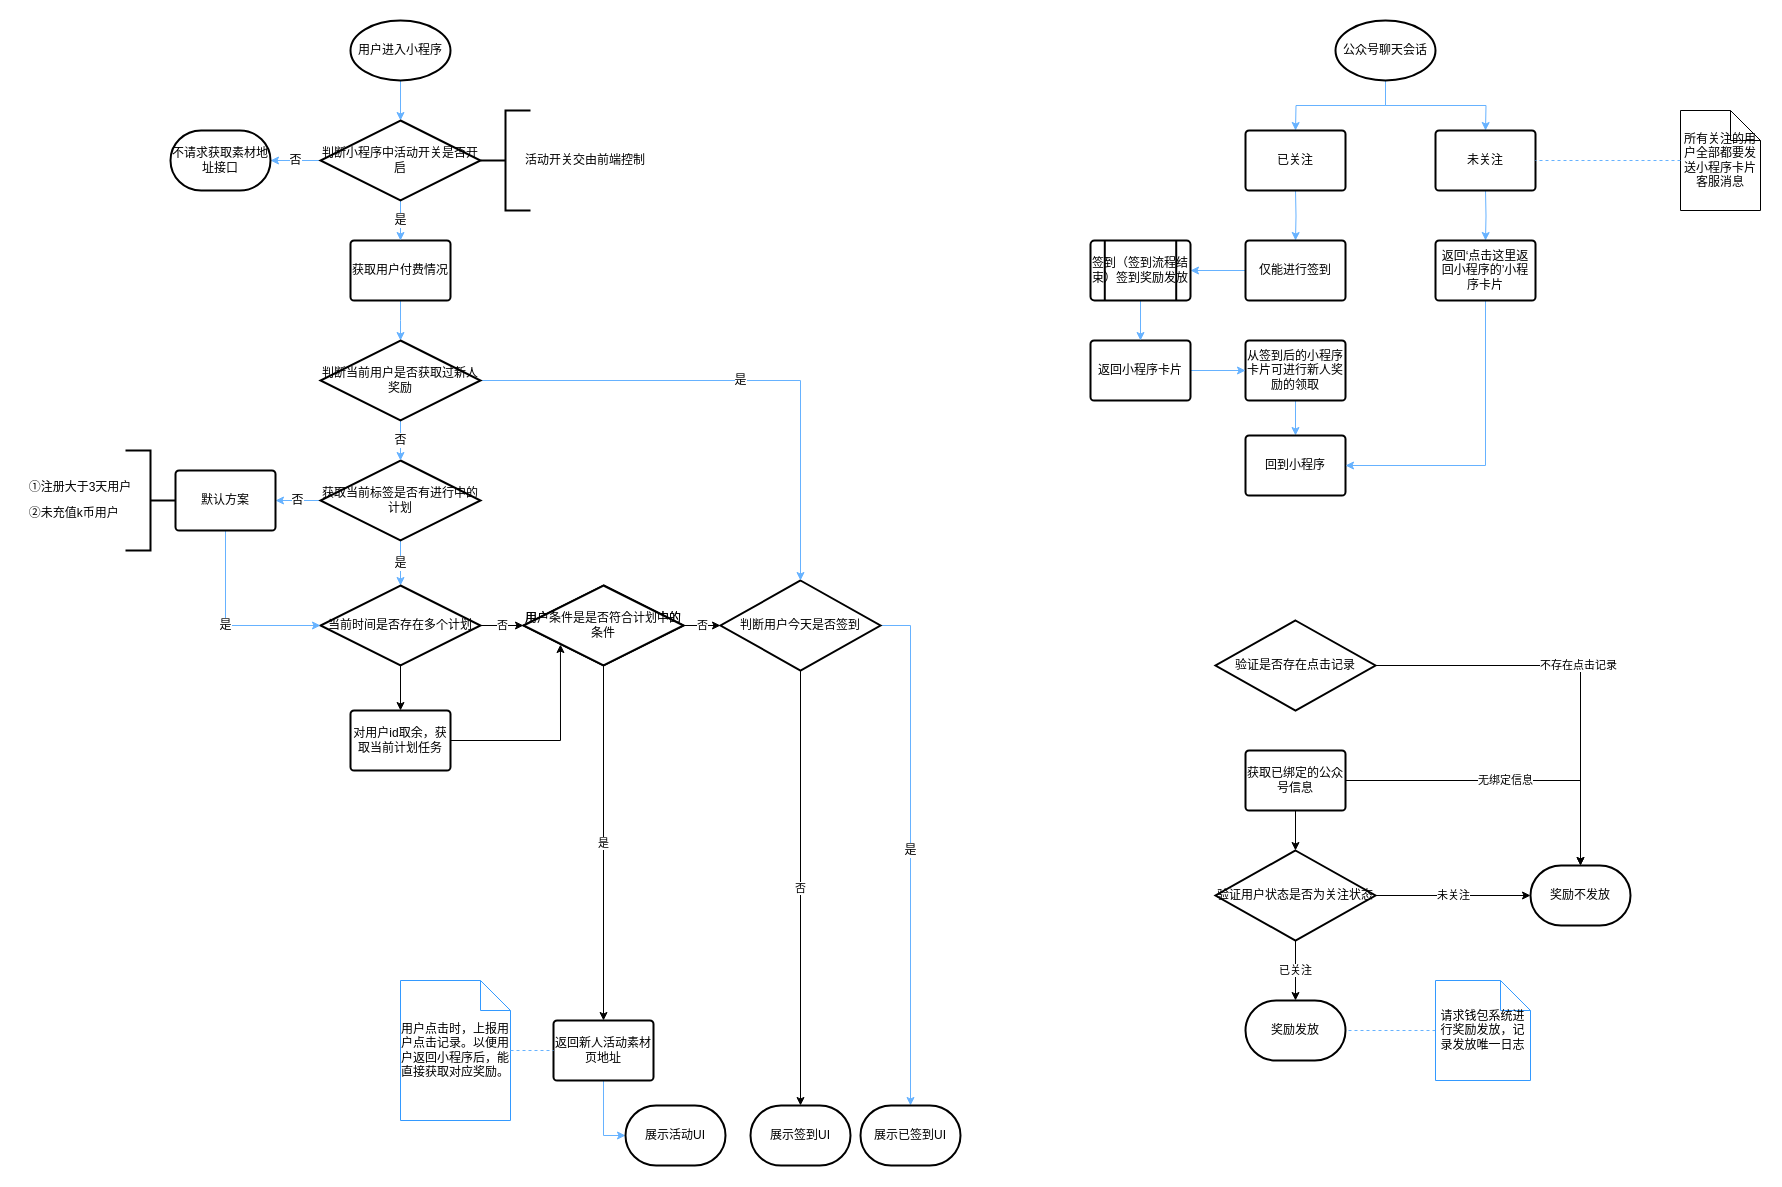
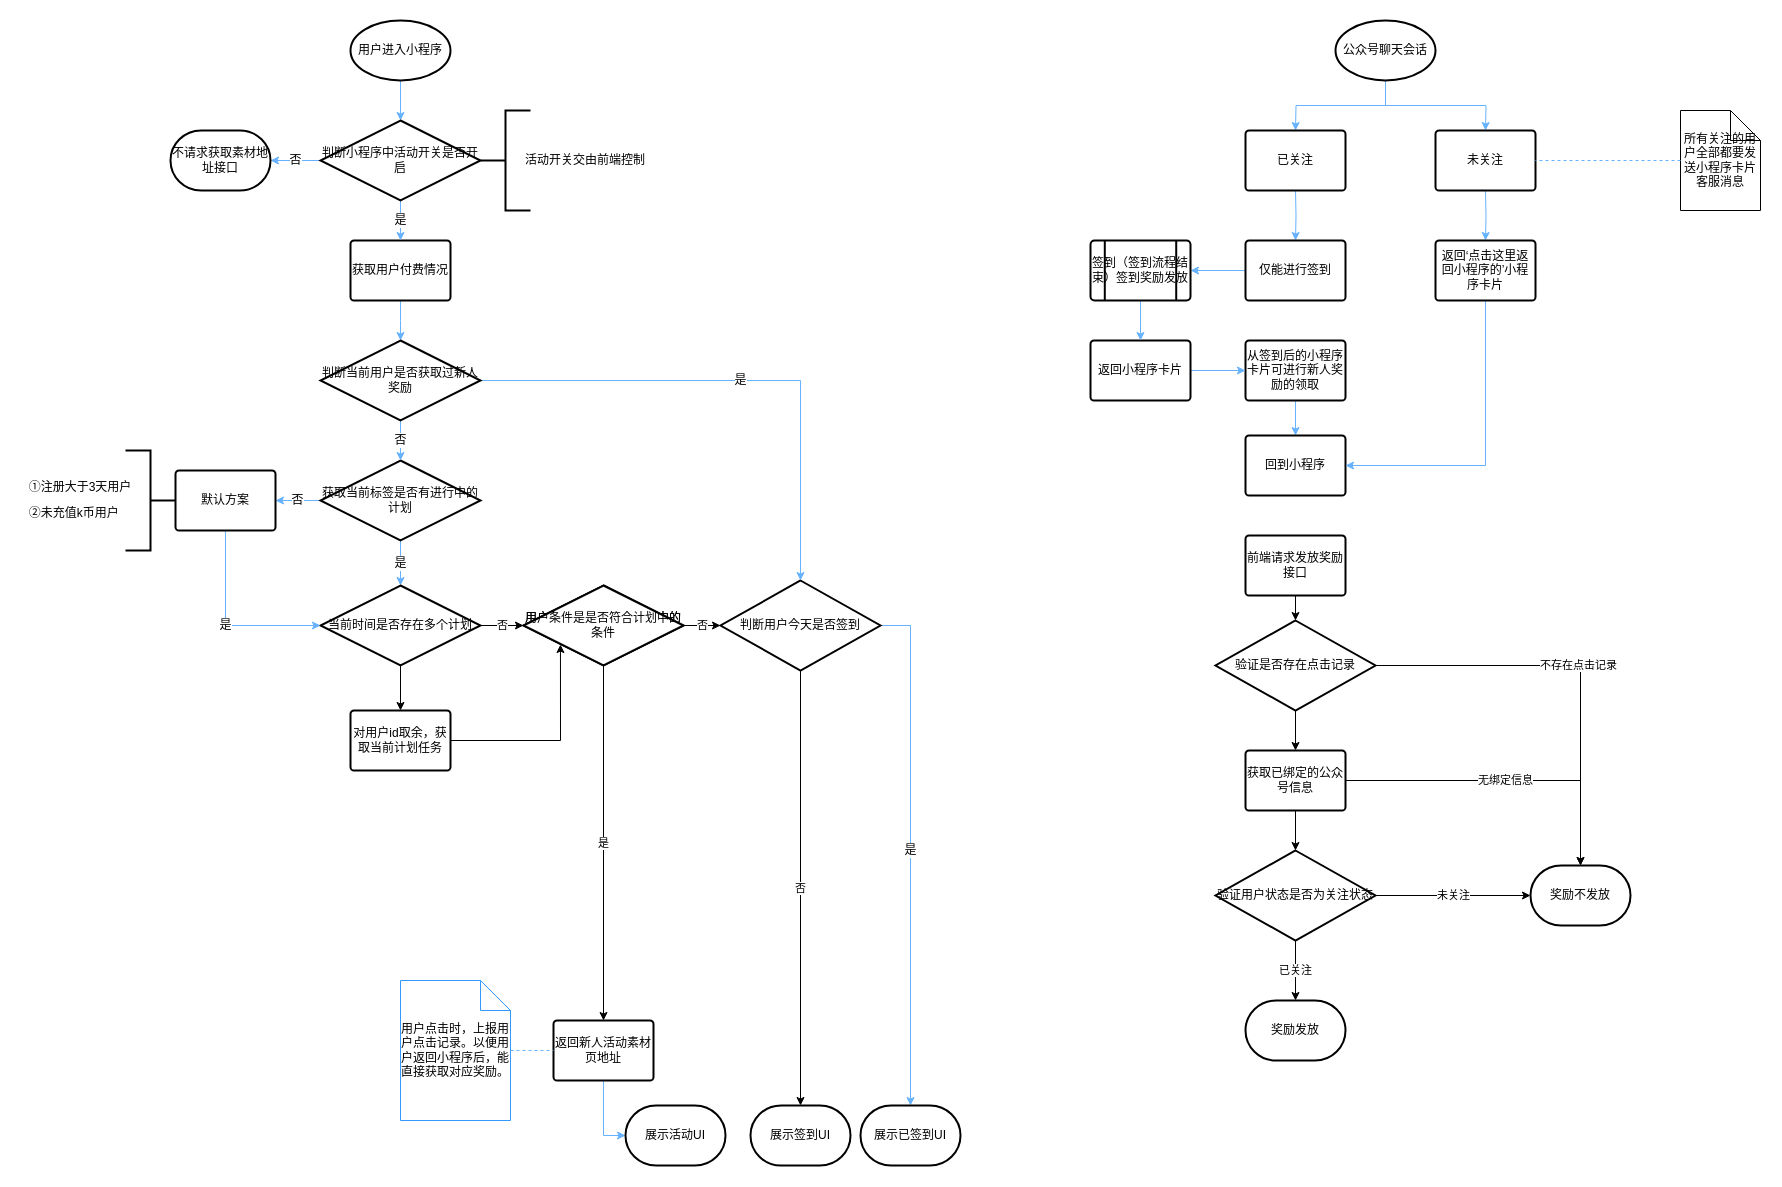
+ <mxCell id="60" value="前端请求发放奖励接口" style="strokeWidth=2;html=1;shape=mxgraph.flowchart.process;whiteSpace=wrap;fillColor=#FFFFFF;fontSize=12;" vertex="1" parent="1"><mxGeometry x="1245" y="535" width="100" height="60" as="geometry" /></mxCell>
+ <mxCell id="59" style="edgeStyle=orthogonalEdgeStyle;rounded=0;orthogonalLoop=1;jettySize=auto;html=1;exitX=0.5;exitY=1;exitDx=0;exitDy=0;exitPerimeter=0;entryX=0.5;entryY=0;entryDx=0;entryDy=0;entryPerimeter=0;" edge="1" parent="1" source="60" target="63"><mxGeometry relative="1" as="geometry" /></mxCell>
+ <mxCell id="61" style="edgeStyle=orthogonalEdgeStyle;rounded=0;orthogonalLoop=1;jettySize=auto;html=1;exitX=0.5;exitY=1;exitDx=0;exitDy=0;exitPerimeter=0;entryX=0.5;entryY=0;entryDx=0;entryDy=0;entryPerimeter=0;" edge="1" parent="1" source="63" target="66"><mxGeometry relative="1" as="geometry" /></mxCell>
- <mxCell id="51" value="" style="endArrow=none;dashed=1;html=1;strokeColor=#66B2FF;fontSize=12;fontColor=#00FFFF;entryX=1;entryY=0.5;entryPerimeter=0;exitX=0;exitY=0.5;" parent="1" source="52" target="39" edge="1"><mxGeometry width="50" height="50" relative="1" as="geometry"><mxPoint x="1365" y="955" as="sourcePoint" /><mxPoint x="1210" y="840" as="targetPoint" /><Array as="points" /></mxGeometry></mxCell>
- <mxCell id="52" value="请求钱包系统进行奖励发放，记录发放唯一日志" style="shape=note;whiteSpace=wrap;html=1;strokeColor=#3399FF;fillColor=#FFFFFF;fontSize=12;fontColor=#000000;" parent="1" vertex="1"><mxGeometry x="1435" y="980" width="95" height="100" as="geometry" /></mxCell>
